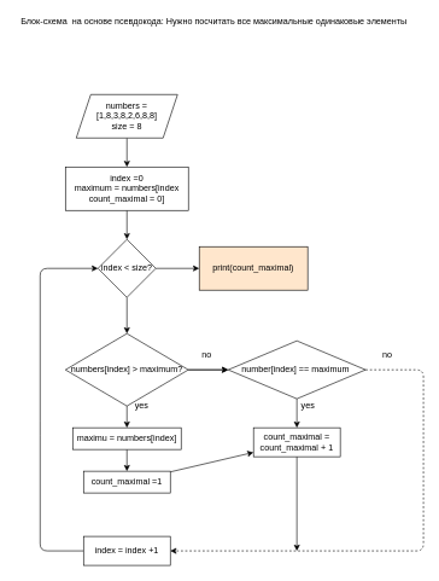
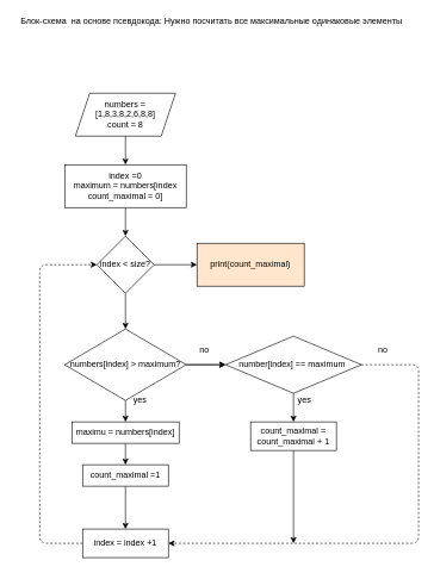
- <mxCell id="4" value="numbers =[1,8,3,8,2,6,8,8]&lt;br&gt;size = 8" style="shape=parallelogram;perimeter=parallelogramPerimeter;whiteSpace=wrap;html=1;fixedSize=1;" vertex="1" parent="1"><mxGeometry x="105" y="130" width="140" height="60" as="geometry" /></mxCell>
+ <mxCell id="4" value="numbers =[1,8,3,8,2,6,8,8]&lt;br&gt;count = 8" style="shape=parallelogram;perimeter=parallelogramPerimeter;whiteSpace=wrap;html=1;fixedSize=1;" vertex="1" parent="1"><mxGeometry x="105" y="130" width="140" height="60" as="geometry" /></mxCell>
- <mxCell id="26" style="edgeStyle=none;html=1;exitX=0;exitY=0.5;exitDx=0;exitDy=0;entryX=0;entryY=0.5;entryDx=0;entryDy=0;" edge="1" parent="1" source="27" target="9"><mxGeometry relative="1" as="geometry"><mxPoint x="55" y="370" as="targetPoint" /><Array as="points"><mxPoint x="55" y="760" /><mxPoint x="55" y="590" /><mxPoint x="55" y="370" /></Array></mxGeometry></mxCell>
+ <mxCell id="26" style="edgeStyle=none;html=1;exitX=0;exitY=0.5;exitDx=0;exitDy=0;entryX=0;entryY=0.5;entryDx=0;entryDy=0;dashed=1;" edge="1" parent="1" source="27" target="9"><mxGeometry relative="1" as="geometry"><mxPoint x="55" y="370" as="targetPoint" /><Array as="points"><mxPoint x="55" y="760" /><mxPoint x="55" y="590" /><mxPoint x="55" y="370" /></Array></mxGeometry></mxCell>
- <mxCell id="16" value="" style="edgeStyle=none;html=1;" edge="1" parent="1" source="17" target="25"><mxGeometry relative="1" as="geometry" /></mxCell>
+ <mxCell id="16" value="" style="edgeStyle=none;html=1;" edge="1" parent="1" source="17" target="27"><mxGeometry relative="1" as="geometry" /></mxCell>
